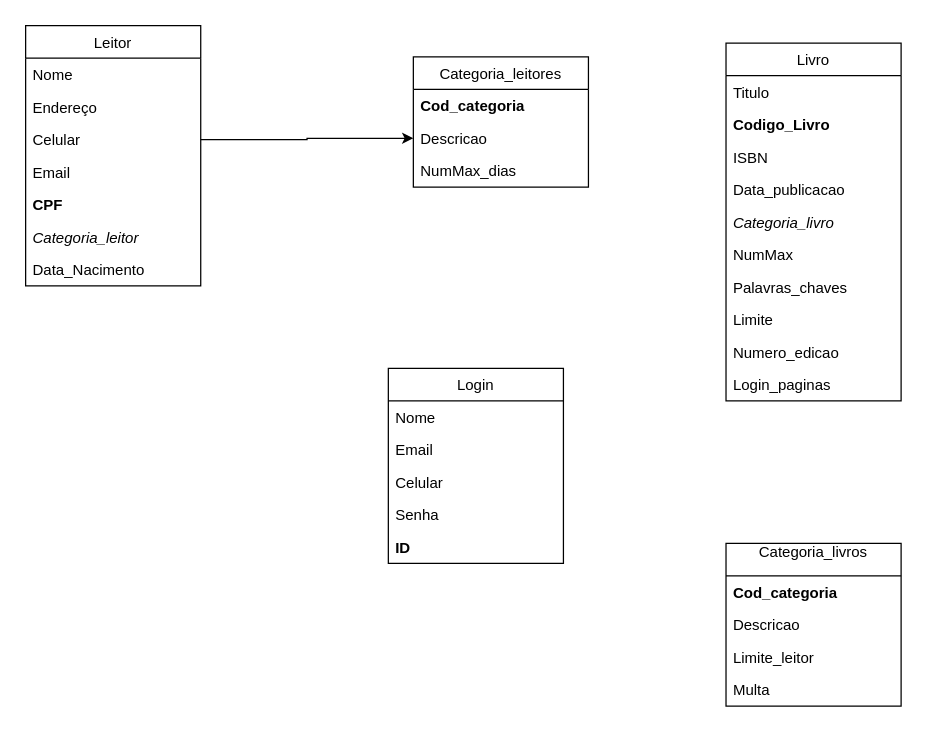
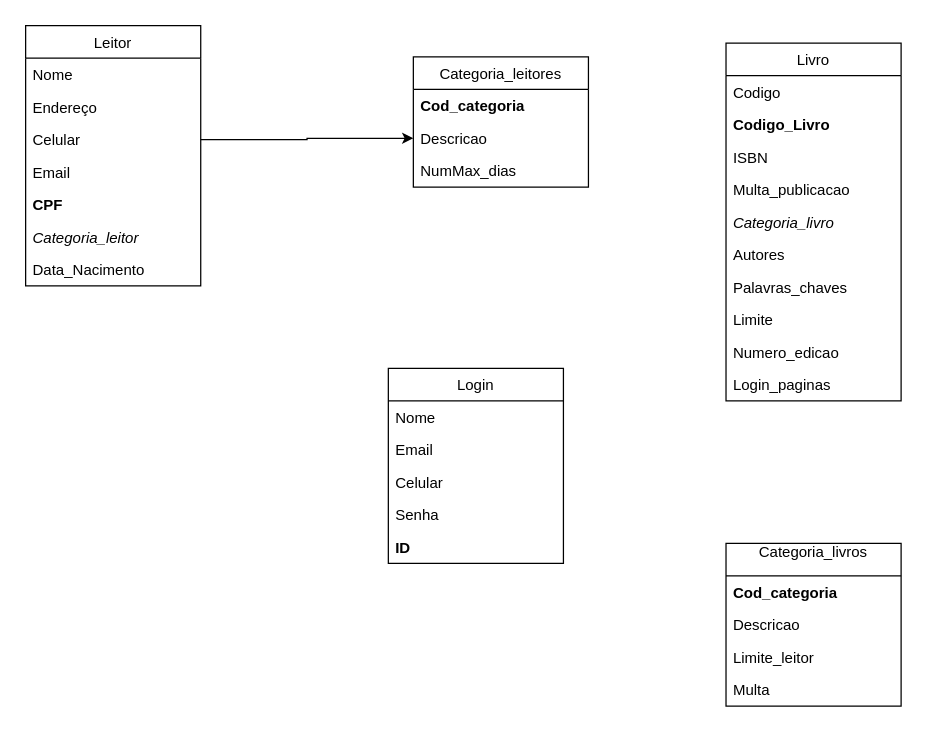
- <mxCell id="11" value="Titulo" style="text;strokeColor=none;fillColor=none;align=left;verticalAlign=top;spacingLeft=4;spacingRight=4;overflow=hidden;rotatable=0;points=[[0,0.5],[1,0.5]];portConstraint=eastwest;" vertex="1" parent="10"><mxGeometry y="26" width="140" height="26" as="geometry" /></mxCell>
+ <mxCell id="11" value="Codigo" style="text;strokeColor=none;fillColor=none;align=left;verticalAlign=top;spacingLeft=4;spacingRight=4;overflow=hidden;rotatable=0;points=[[0,0.5],[1,0.5]];portConstraint=eastwest;" vertex="1" parent="10"><mxGeometry y="26" width="140" height="26" as="geometry" /></mxCell>
- <mxCell id="14" value="Data_publicacao" style="text;strokeColor=none;fillColor=none;align=left;verticalAlign=top;spacingLeft=4;spacingRight=4;overflow=hidden;rotatable=0;points=[[0,0.5],[1,0.5]];portConstraint=eastwest;fontStyle=0;movable=1;resizable=1;deletable=1;editable=1;connectable=1;" vertex="1" parent="10"><mxGeometry y="104" width="140" height="26" as="geometry" /></mxCell>
+ <mxCell id="14" value="Multa_publicacao" style="text;strokeColor=none;fillColor=none;align=left;verticalAlign=top;spacingLeft=4;spacingRight=4;overflow=hidden;rotatable=0;points=[[0,0.5],[1,0.5]];portConstraint=eastwest;fontStyle=0;movable=1;resizable=1;deletable=1;editable=1;connectable=1;" vertex="1" parent="10"><mxGeometry y="104" width="140" height="26" as="geometry" /></mxCell>
- <mxCell id="16" value="NumMax" style="text;strokeColor=none;fillColor=none;align=left;verticalAlign=top;spacingLeft=4;spacingRight=4;overflow=hidden;rotatable=0;points=[[0,0.5],[1,0.5]];portConstraint=eastwest;fontStyle=0" vertex="1" parent="10"><mxGeometry y="156" width="140" height="26" as="geometry" /></mxCell>
+ <mxCell id="16" value="Autores" style="text;strokeColor=none;fillColor=none;align=left;verticalAlign=top;spacingLeft=4;spacingRight=4;overflow=hidden;rotatable=0;points=[[0,0.5],[1,0.5]];portConstraint=eastwest;fontStyle=0" vertex="1" parent="10"><mxGeometry y="156" width="140" height="26" as="geometry" /></mxCell>
